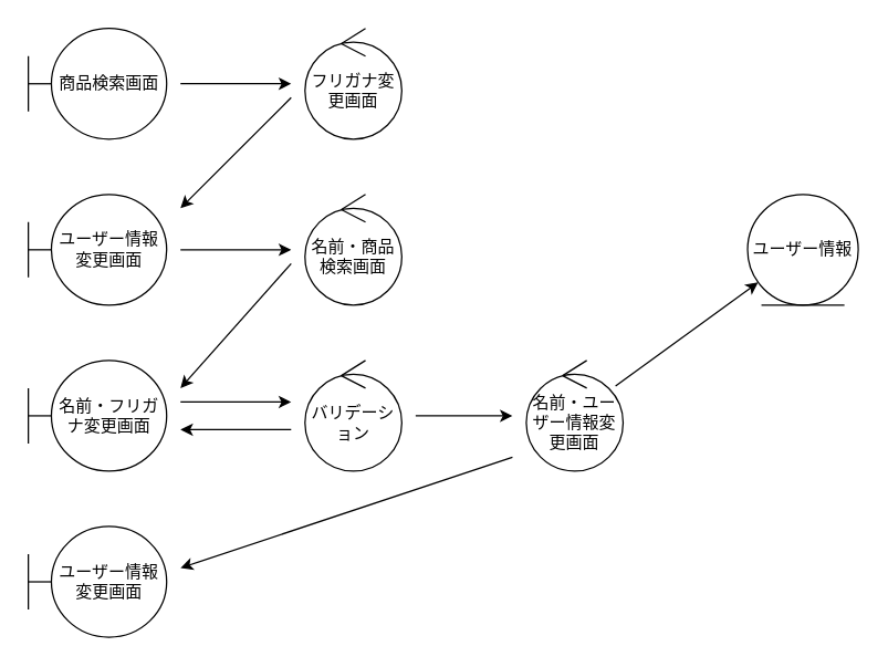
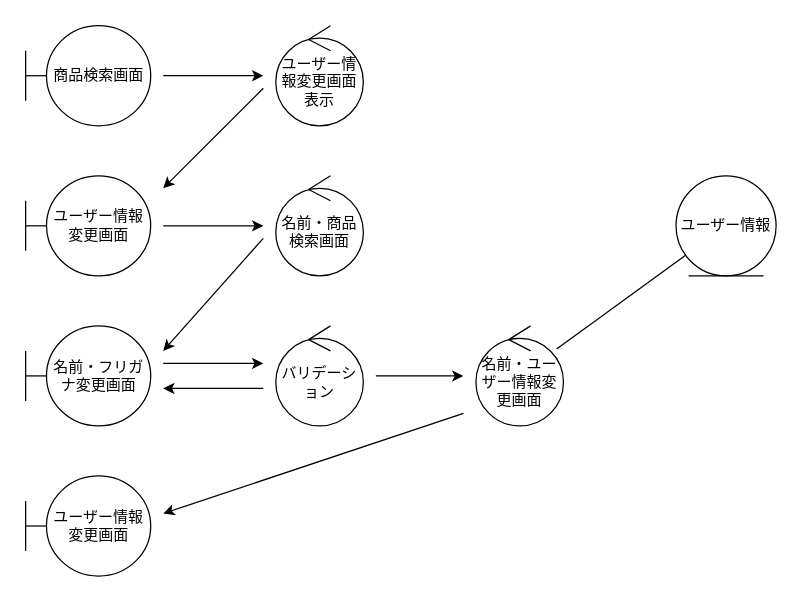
- <mxCell id="3" value="フリガナ変更画面" style="ellipse;shape=umlControl;whiteSpace=wrap;html=1;" vertex="1" parent="1"><mxGeometry x="220" y="20" width="70" height="80" as="geometry" /></mxCell>
+ <mxCell id="3" value="ユーザー情報変更画面表示" style="ellipse;shape=umlControl;whiteSpace=wrap;html=1;" vertex="1" parent="1"><mxGeometry x="220" y="20" width="70" height="80" as="geometry" /></mxCell>
- <mxCell id="10" value="" style="endArrow=classic;html=1;" edge="1" parent="1" source="9" target="4"><mxGeometry width="50" height="50" relative="1" as="geometry"><mxPoint x="370" y="240" as="sourcePoint" /><mxPoint x="420" y="190" as="targetPoint" /></mxGeometry></mxCell>
+ <mxCell id="10" value="" style="endArrow=none;html=1;" edge="1" parent="1" source="9" target="4"><mxGeometry width="50" height="50" relative="1" as="geometry"><mxPoint x="370" y="240" as="sourcePoint" /><mxPoint x="420" y="190" as="targetPoint" /></mxGeometry></mxCell>
